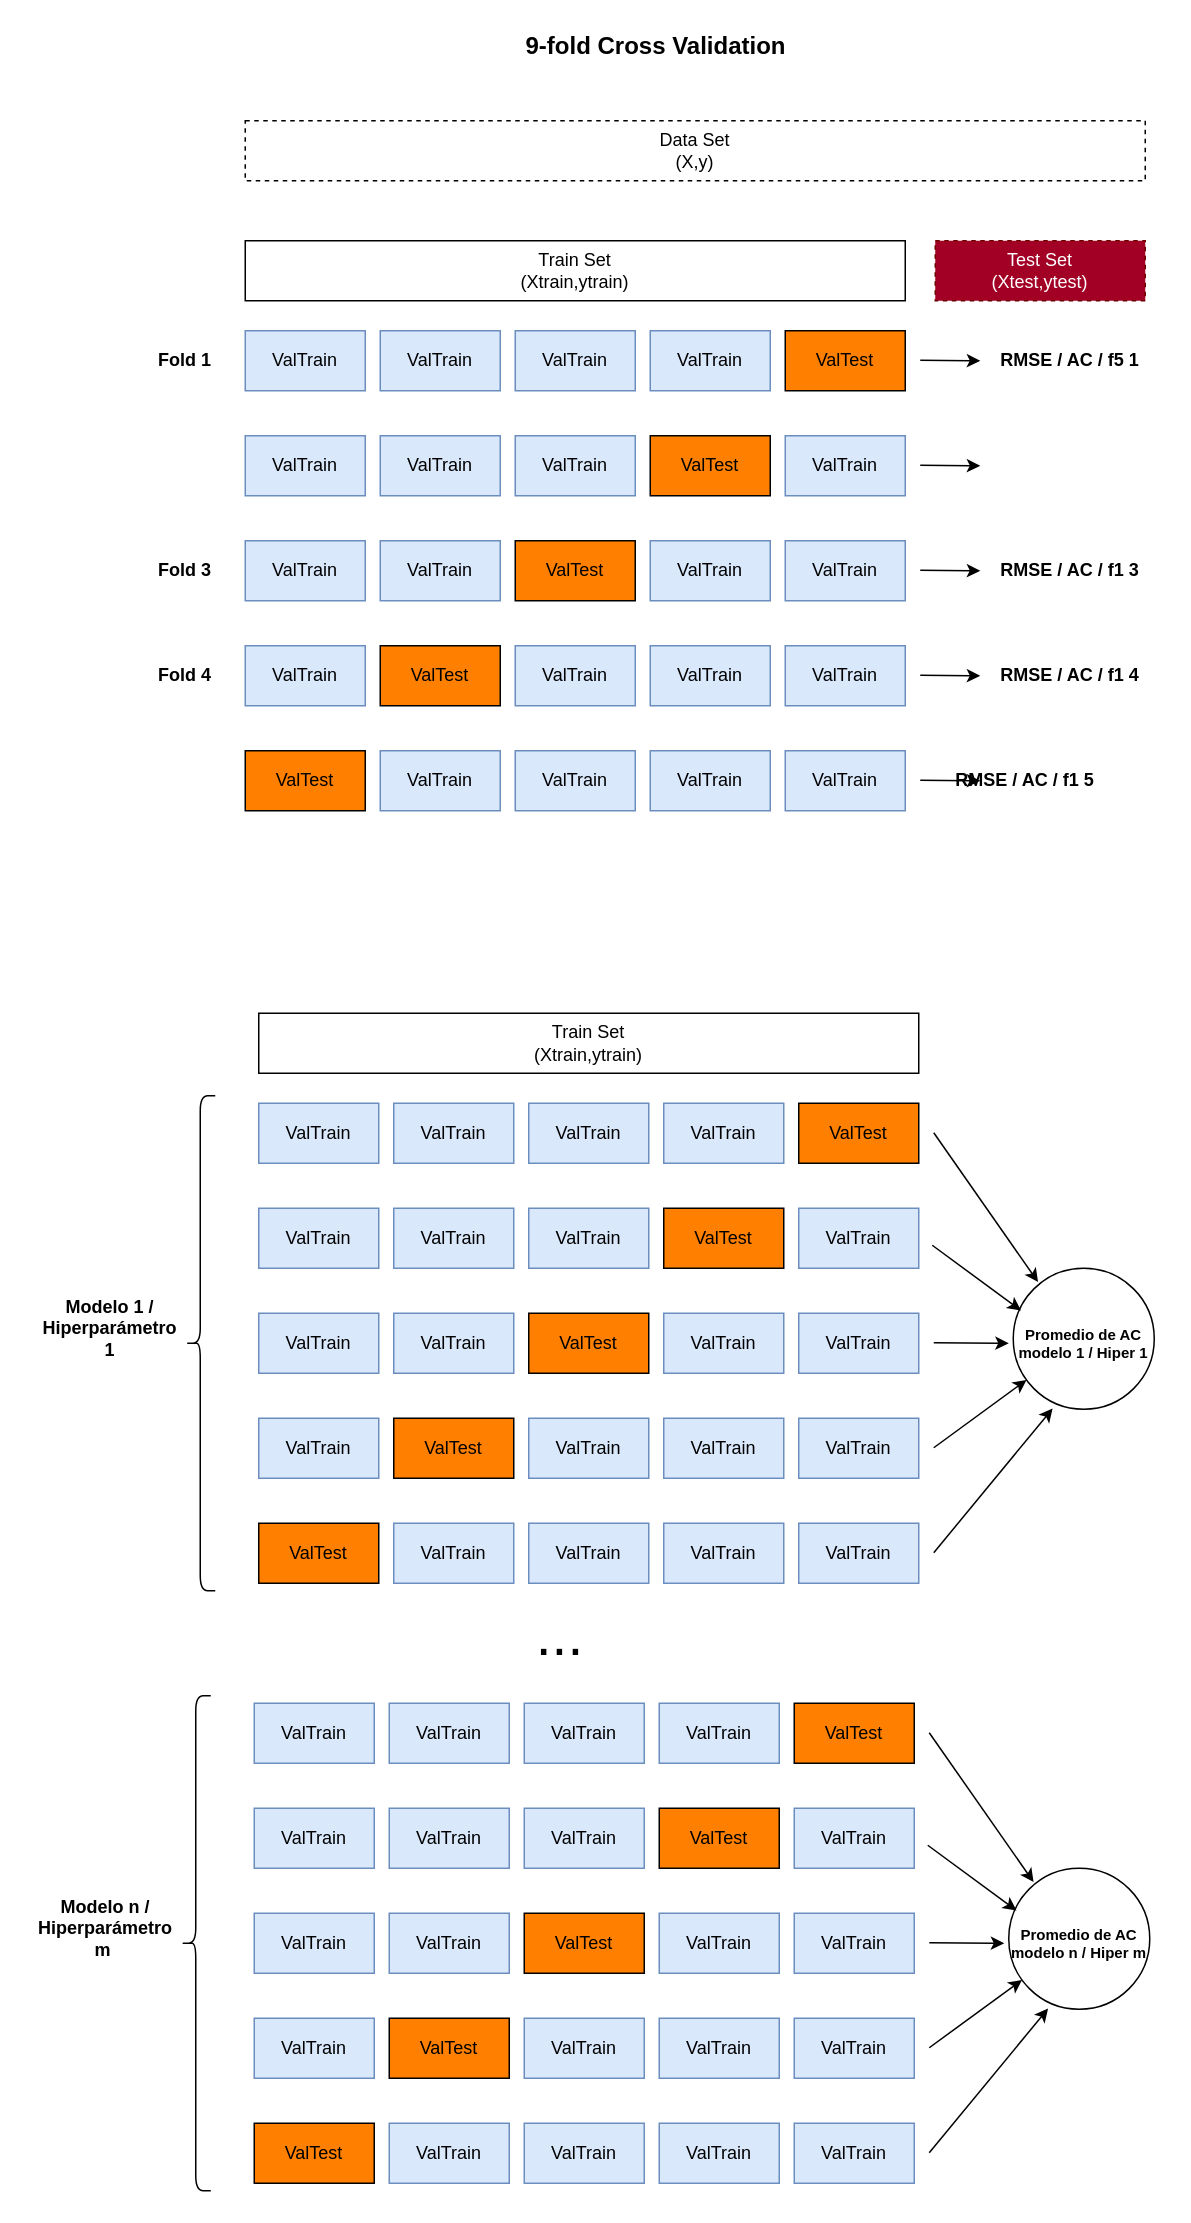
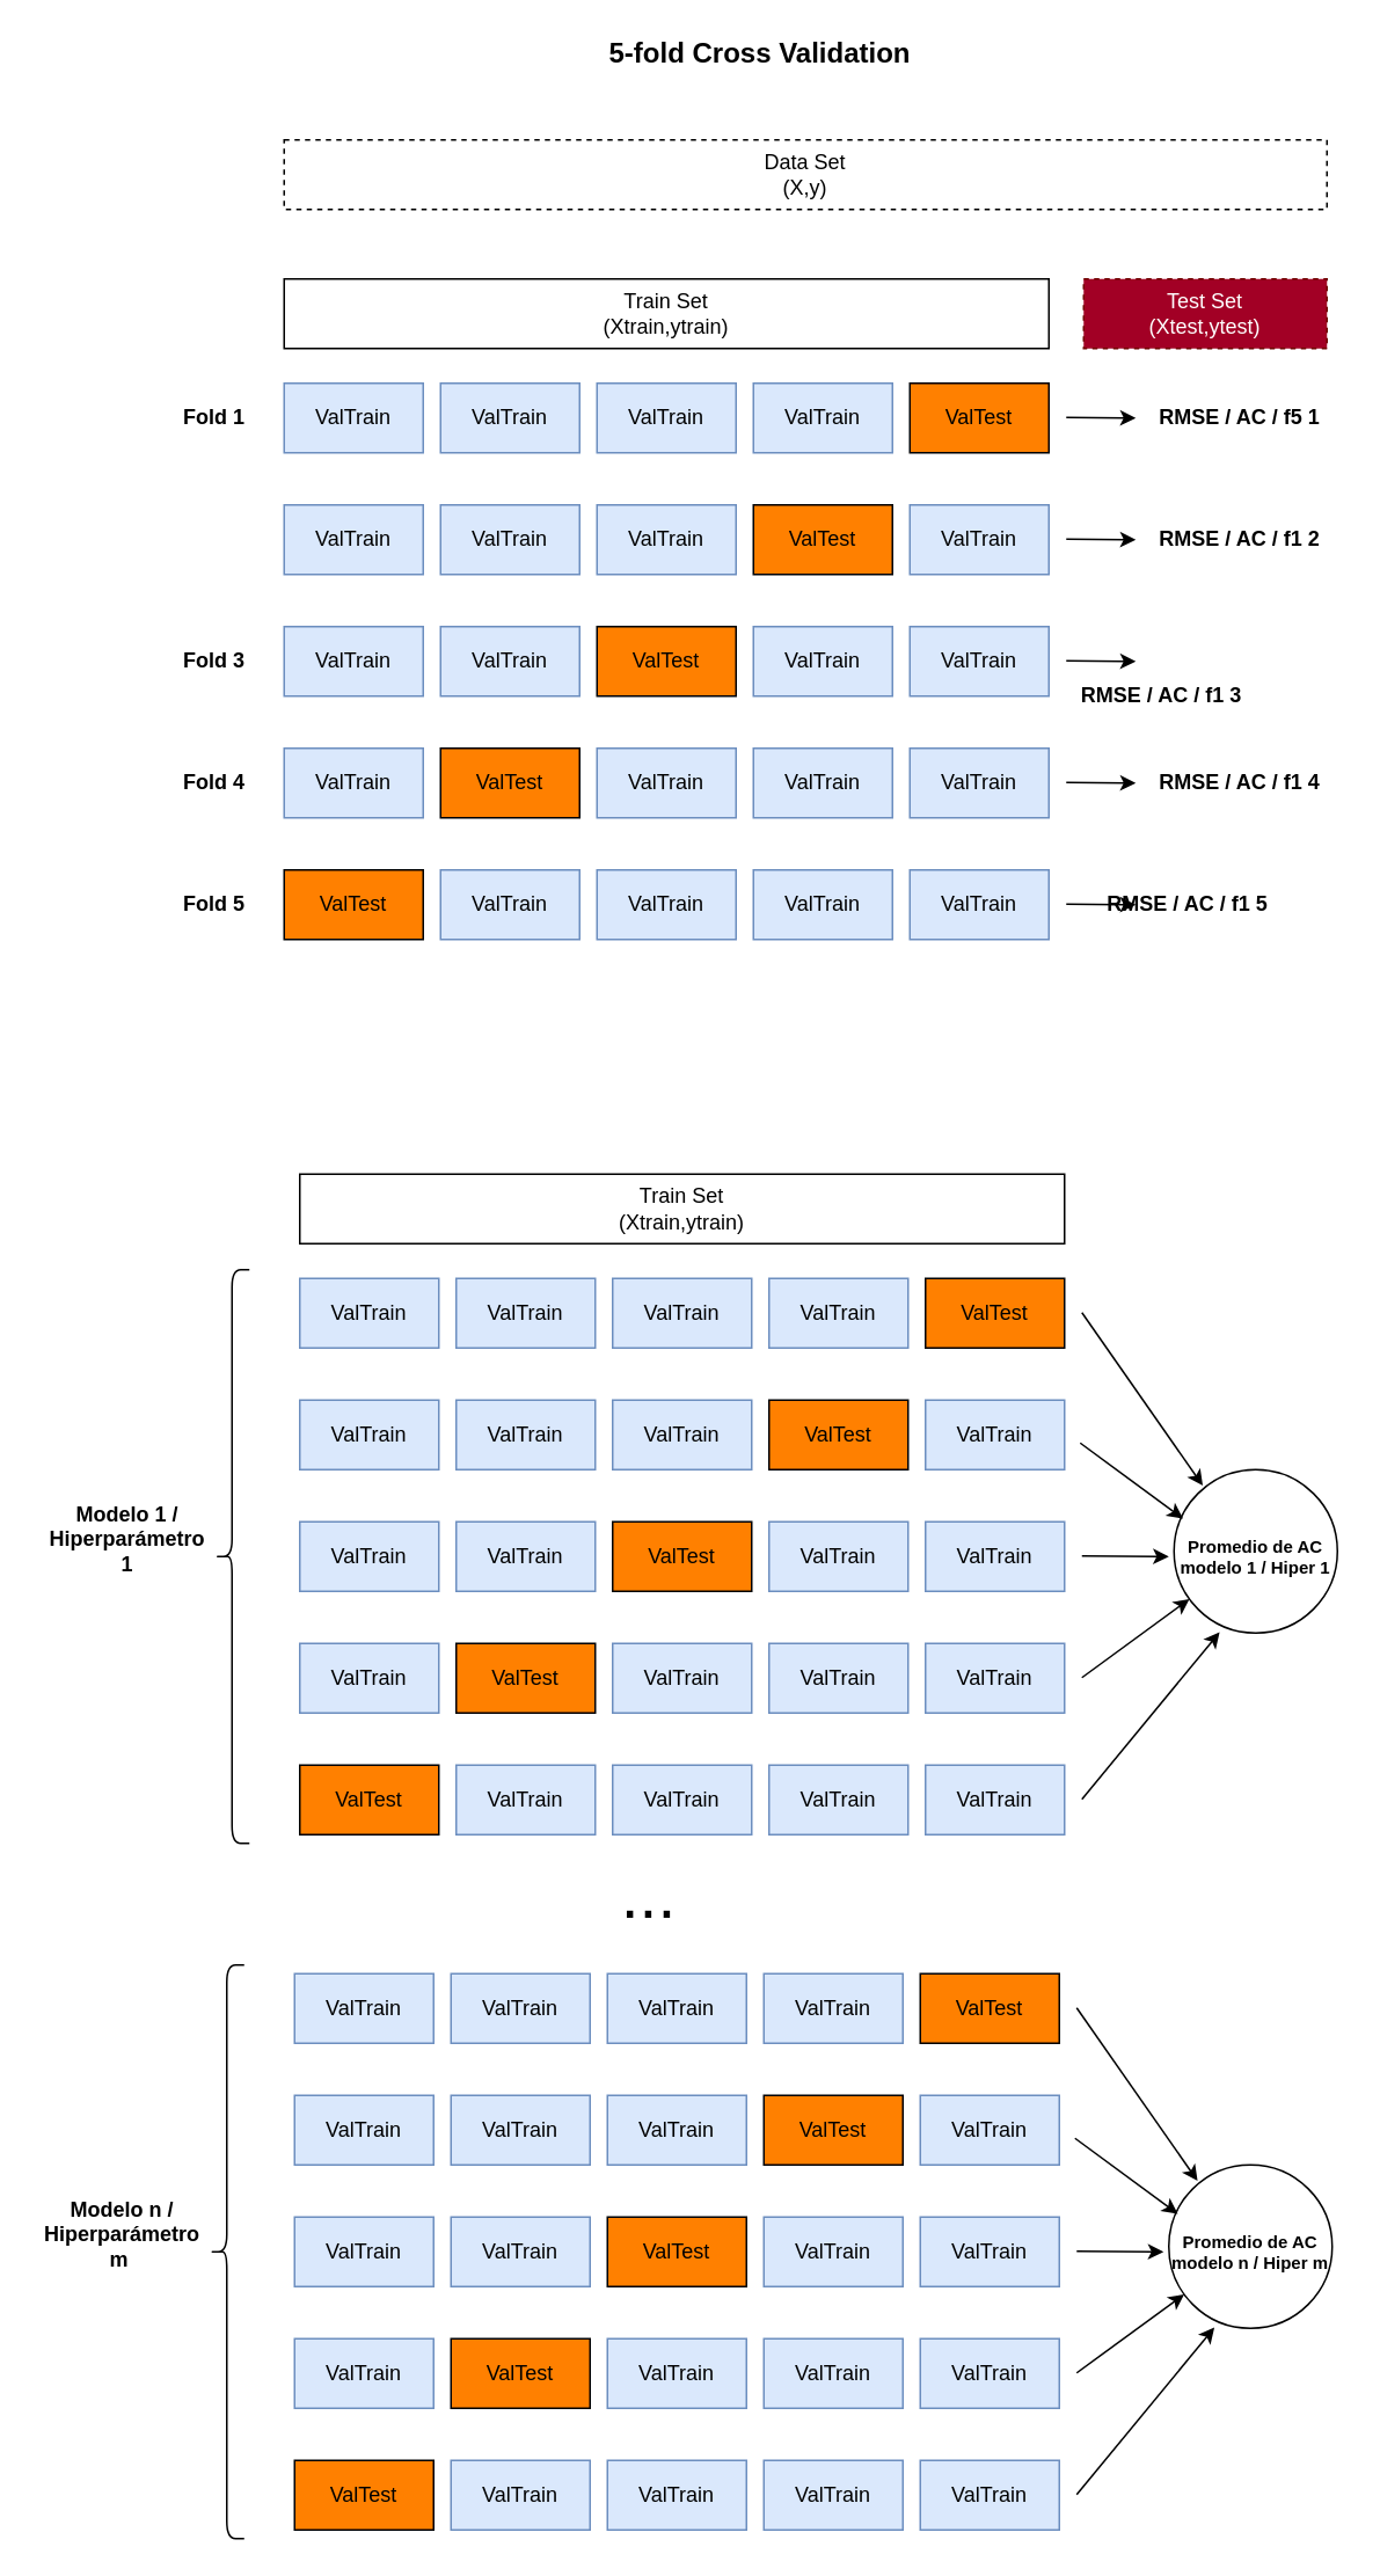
- <mxCell id="2" value="&lt;font style=&quot;font-size: 16px&quot;&gt;&lt;b&gt;9-fold Cross Validation&lt;/b&gt;&lt;/font&gt;" style="text;html=1;strokeColor=none;fillColor=none;align=center;verticalAlign=middle;whiteSpace=wrap;rounded=0;" parent="1" vertex="1"><mxGeometry x="212" y="20" width="450" height="20" as="geometry" /></mxCell>
+ <mxCell id="2" value="&lt;font style=&quot;font-size: 16px&quot;&gt;&lt;b&gt;5-fold Cross Validation&lt;/b&gt;&lt;/font&gt;" style="text;html=1;strokeColor=none;fillColor=none;align=center;verticalAlign=middle;whiteSpace=wrap;rounded=0;" parent="1" vertex="1"><mxGeometry x="212" y="20" width="450" height="20" as="geometry" /></mxCell>
+ <mxCell id="40" value="RMSE / AC / f1 2" style="text;html=1;strokeColor=none;fillColor=none;align=center;verticalAlign=middle;whiteSpace=wrap;rounded=0;fontStyle=1" parent="3" vertex="1"><mxGeometry x="570" y="220" width="100" height="20" as="geometry" /></mxCell>
- <mxCell id="41" value="RMSE / AC / f1 3" style="text;html=1;strokeColor=none;fillColor=none;align=center;verticalAlign=middle;whiteSpace=wrap;rounded=0;fontStyle=1" parent="3" vertex="1"><mxGeometry x="570" y="290" width="100" height="20" as="geometry" /></mxCell>
+ <mxCell id="41" value="RMSE / AC / f1 3" style="text;html=1;strokeColor=none;fillColor=none;align=center;verticalAlign=middle;whiteSpace=wrap;rounded=0;fontStyle=1" parent="3" vertex="1"><mxGeometry x="525" y="310" width="100" height="20" as="geometry" /></mxCell>
+ <mxCell id="39" value="Fold 5" style="text;html=1;strokeColor=none;fillColor=none;align=center;verticalAlign=middle;whiteSpace=wrap;rounded=0;fontStyle=1" parent="3" vertex="1"><mxGeometry y="430" width="60" height="20" as="geometry" /></mxCell>
